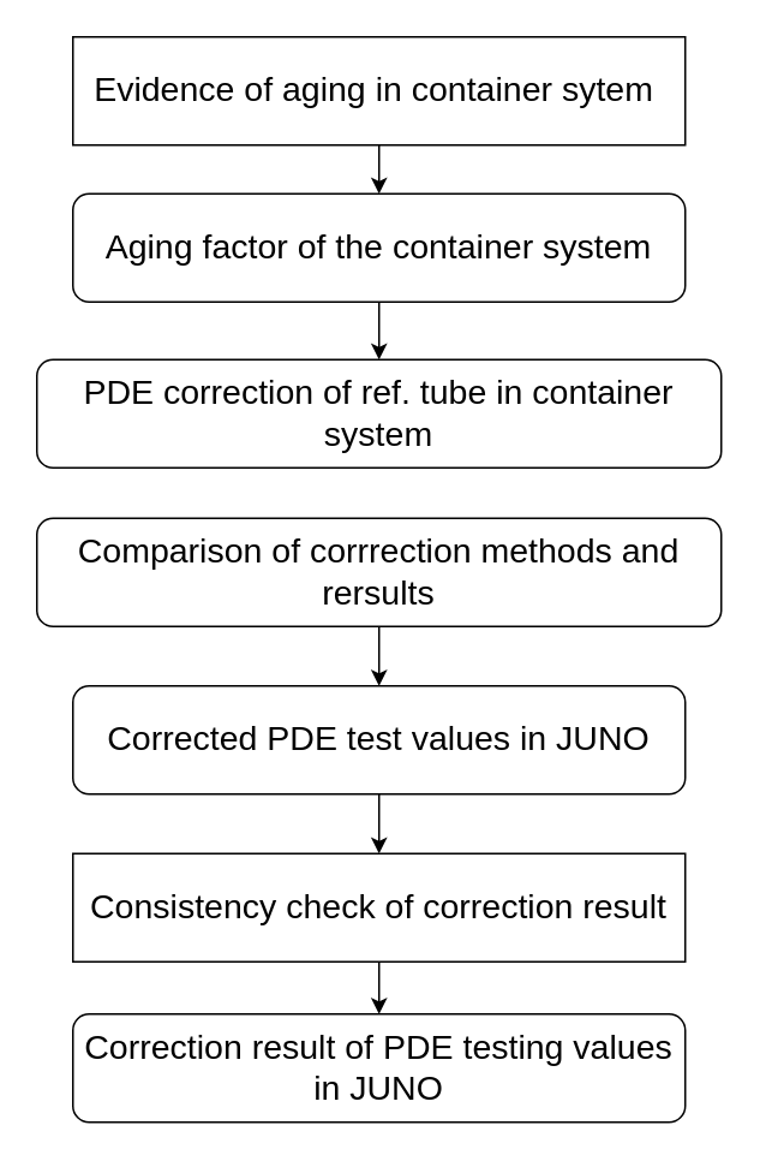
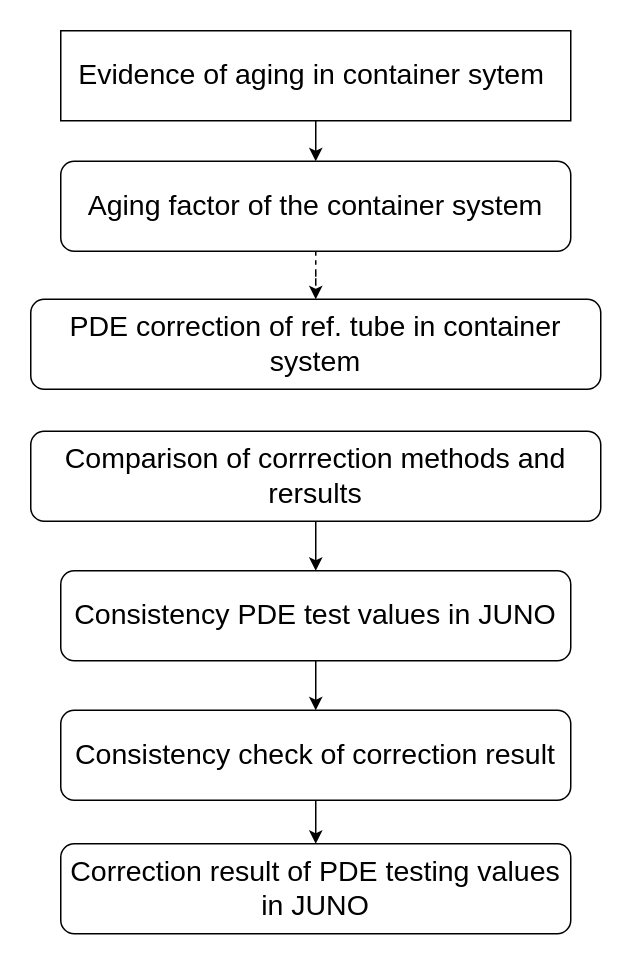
- <mxCell id="4" value="" style="edgeStyle=orthogonalEdgeStyle;rounded=0;orthogonalLoop=1;jettySize=auto;html=1;align=center;" parent="1" source="5" target="6" edge="1"><mxGeometry relative="1" as="geometry" /></mxCell>
+ <mxCell id="4" value="" style="edgeStyle=orthogonalEdgeStyle;rounded=0;orthogonalLoop=1;jettySize=auto;html=1;align=center;dashed=1;" parent="1" source="5" target="6" edge="1"><mxGeometry relative="1" as="geometry" /></mxCell>
- <mxCell id="10" value="&lt;span style=&quot;font-size: 19px&quot;&gt;Corrected PDE test values in JUNO&lt;/span&gt;" style="rounded=1;whiteSpace=wrap;html=1;align=center;" parent="1" vertex="1"><mxGeometry x="40" y="380" width="340" height="60" as="geometry" /></mxCell>
+ <mxCell id="10" value="&lt;span style=&quot;font-size: 19px&quot;&gt;Consistency PDE test values in JUNO&lt;/span&gt;" style="rounded=1;whiteSpace=wrap;html=1;align=center;" parent="1" vertex="1"><mxGeometry x="40" y="380" width="340" height="60" as="geometry" /></mxCell>
- <mxCell id="12" value="&lt;span style=&quot;font-size: 19px&quot;&gt;Consistency check of correction result&lt;/span&gt;" style="whiteSpace=wrap;html=1;align=center;rounded=0;" parent="1" vertex="1"><mxGeometry x="40" y="473" width="340" height="60" as="geometry" /></mxCell>
+ <mxCell id="12" value="&lt;span style=&quot;font-size: 19px&quot;&gt;Consistency check of correction result&lt;/span&gt;" style="rounded=1;whiteSpace=wrap;html=1;align=center;" parent="1" vertex="1"><mxGeometry x="40" y="473" width="340" height="60" as="geometry" /></mxCell>
